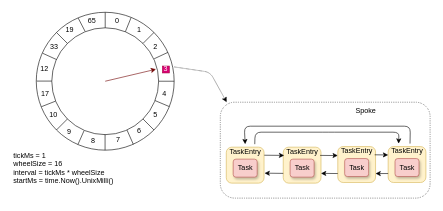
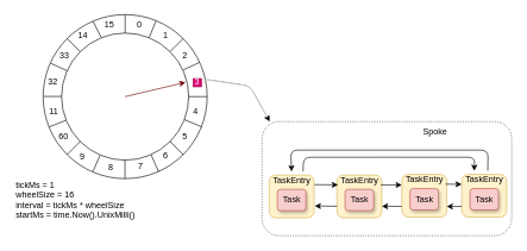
- <mxCell id="36" value="65" style="text;html=1;align=center;verticalAlign=middle;whiteSpace=wrap;rounded=0;movable=1;resizable=1;rotatable=1;deletable=1;editable=1;locked=0;connectable=1;" parent="2" vertex="1"><mxGeometry x="87.4" y="9.2" width="11.5" height="11.5" as="geometry" /></mxCell>
+ <mxCell id="36" value="15" style="text;html=1;align=center;verticalAlign=middle;whiteSpace=wrap;rounded=0;movable=1;resizable=1;rotatable=1;deletable=1;editable=1;locked=0;connectable=1;" parent="2" vertex="1"><mxGeometry x="87.4" y="9.2" width="11.5" height="11.5" as="geometry" /></mxCell>
- <mxCell id="35" value="19" style="text;html=1;align=center;verticalAlign=middle;whiteSpace=wrap;rounded=0;movable=1;resizable=1;rotatable=1;deletable=1;editable=1;locked=0;connectable=1;" parent="2" vertex="1"><mxGeometry x="50.025" y="24.725" width="11.5" height="11.5" as="geometry" /></mxCell>
+ <mxCell id="35" value="14" style="text;html=1;align=center;verticalAlign=middle;whiteSpace=wrap;rounded=0;movable=1;resizable=1;rotatable=1;deletable=1;editable=1;locked=0;connectable=1;" parent="2" vertex="1"><mxGeometry x="50.025" y="24.725" width="11.5" height="11.5" as="geometry" /></mxCell>
- <mxCell id="31" value="12" style="text;html=1;align=center;verticalAlign=middle;whiteSpace=wrap;rounded=0;movable=1;resizable=1;rotatable=1;deletable=1;editable=1;locked=0;connectable=1;" parent="2" vertex="1"><mxGeometry x="8.05" y="89.7" width="11.5" height="11.5" as="geometry" /></mxCell>
+ <mxCell id="31" value="32" style="text;html=1;align=center;verticalAlign=middle;whiteSpace=wrap;rounded=0;movable=1;resizable=1;rotatable=1;deletable=1;editable=1;locked=0;connectable=1;" parent="2" vertex="1"><mxGeometry x="8.05" y="89.7" width="11.5" height="11.5" as="geometry" /></mxCell>
- <mxCell id="32" value="17" style="text;html=1;align=center;verticalAlign=middle;whiteSpace=wrap;rounded=0;movable=1;resizable=1;rotatable=1;deletable=1;editable=1;locked=0;connectable=1;" parent="2" vertex="1"><mxGeometry x="9.2" y="129.95" width="11.5" height="11.5" as="geometry" /></mxCell>
+ <mxCell id="32" value="11" style="text;html=1;align=center;verticalAlign=middle;whiteSpace=wrap;rounded=0;movable=1;resizable=1;rotatable=1;deletable=1;editable=1;locked=0;connectable=1;" parent="2" vertex="1"><mxGeometry x="9.2" y="129.95" width="11.5" height="11.5" as="geometry" /></mxCell>
- <mxCell id="33" value="10" style="text;html=1;align=center;verticalAlign=middle;whiteSpace=wrap;rounded=0;movable=1;resizable=1;rotatable=1;deletable=1;editable=1;locked=0;connectable=1;" parent="2" vertex="1"><mxGeometry x="23" y="165.025" width="11.5" height="11.5" as="geometry" /></mxCell>
+ <mxCell id="33" value="60" style="text;html=1;align=center;verticalAlign=middle;whiteSpace=wrap;rounded=0;movable=1;resizable=1;rotatable=1;deletable=1;editable=1;locked=0;connectable=1;" parent="2" vertex="1"><mxGeometry x="23" y="165.025" width="11.5" height="11.5" as="geometry" /></mxCell>
